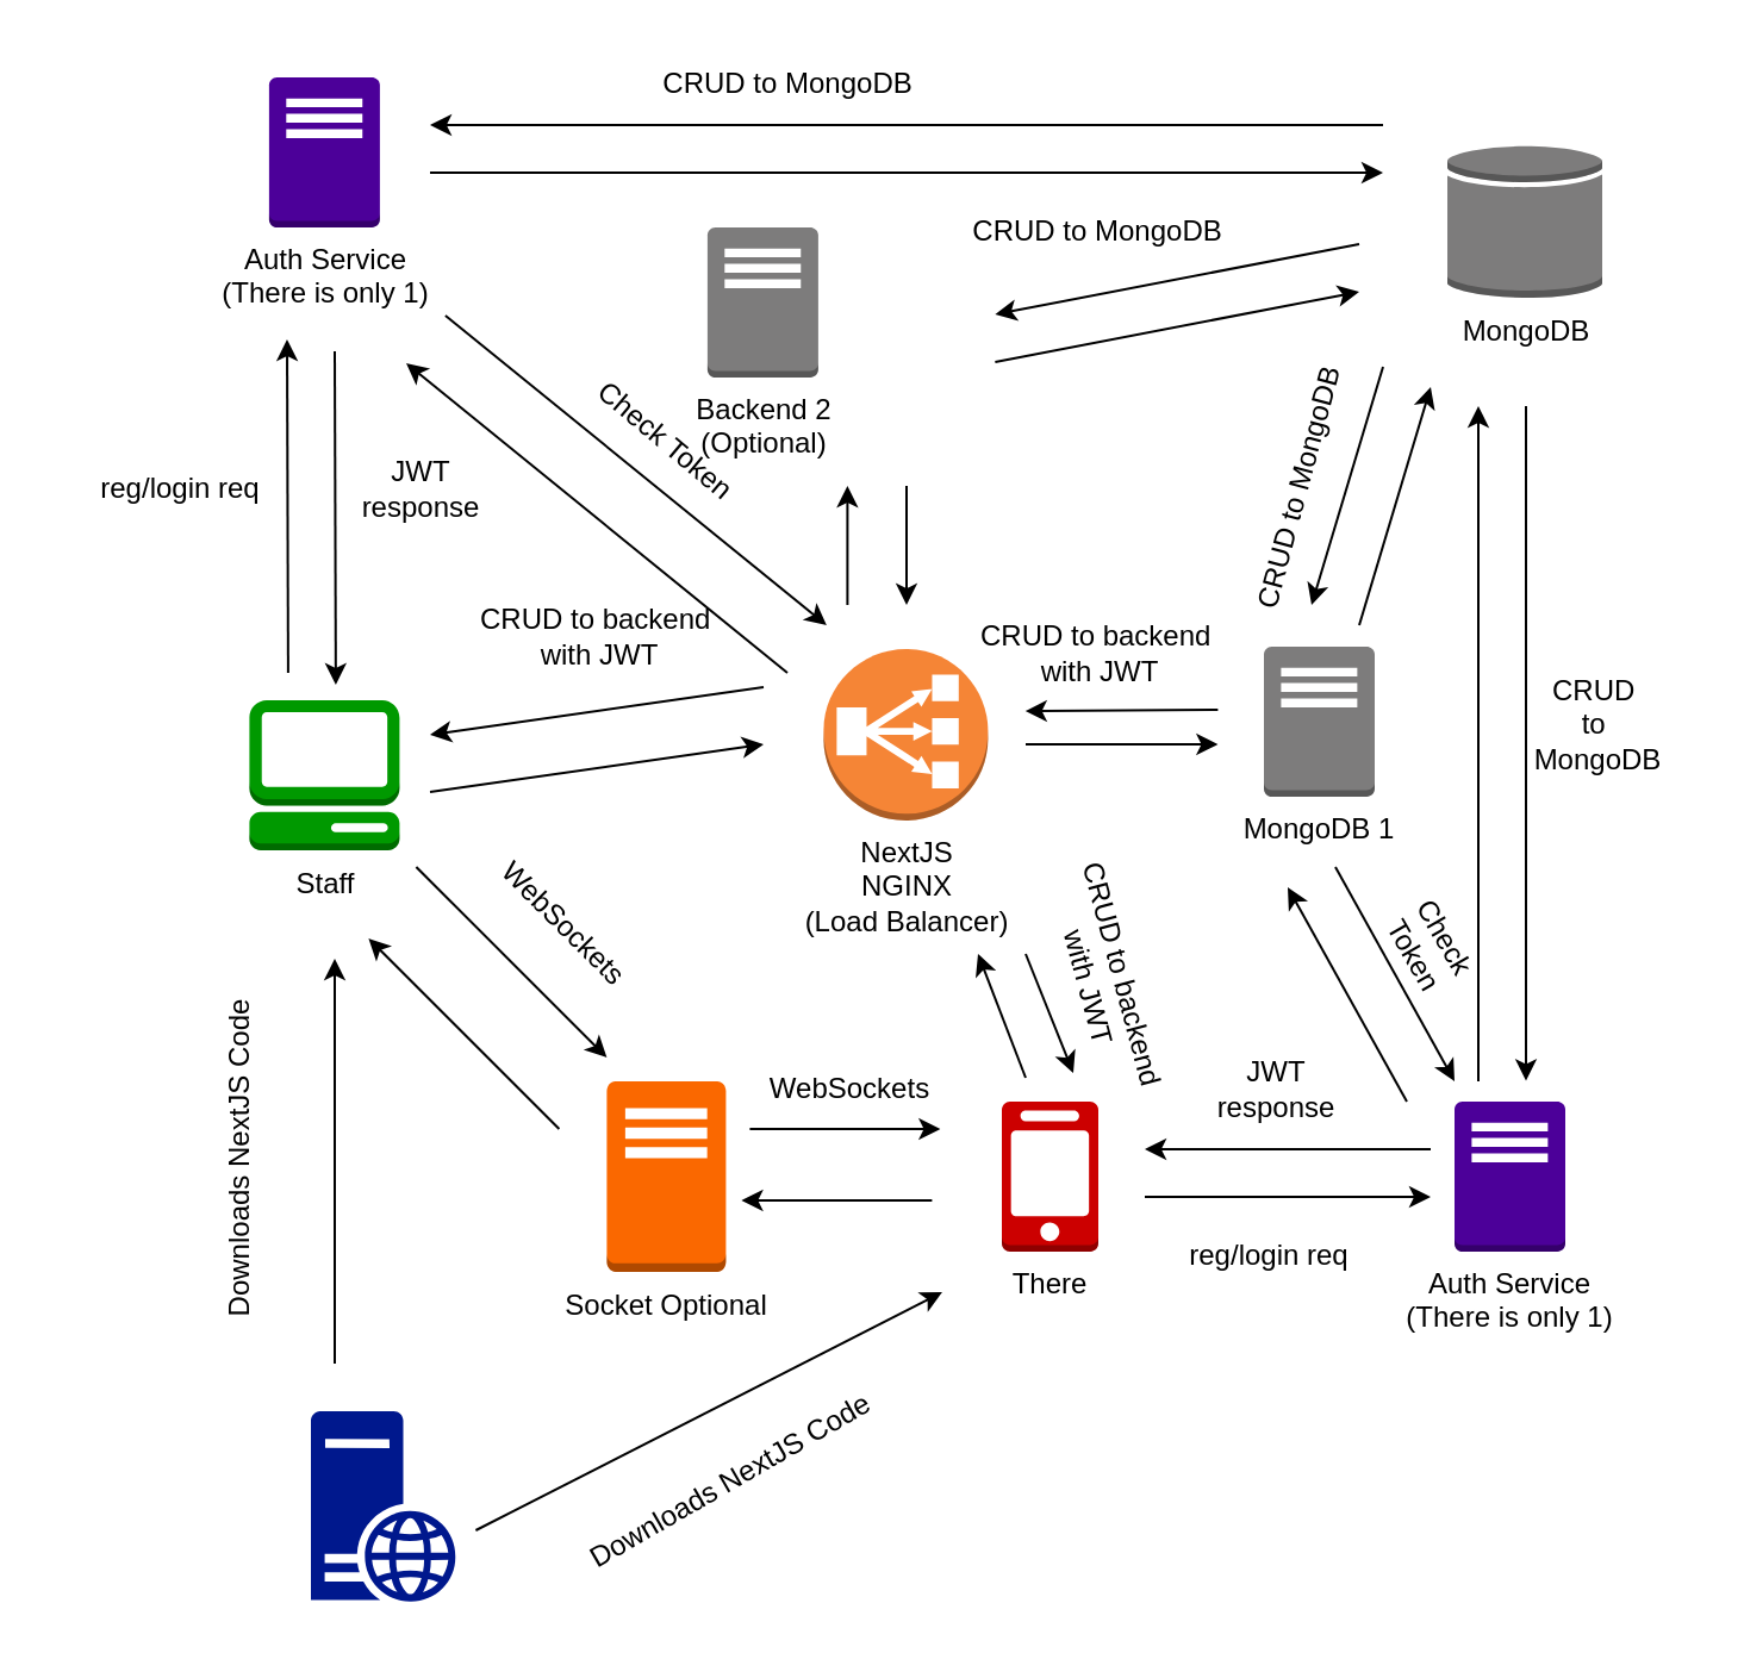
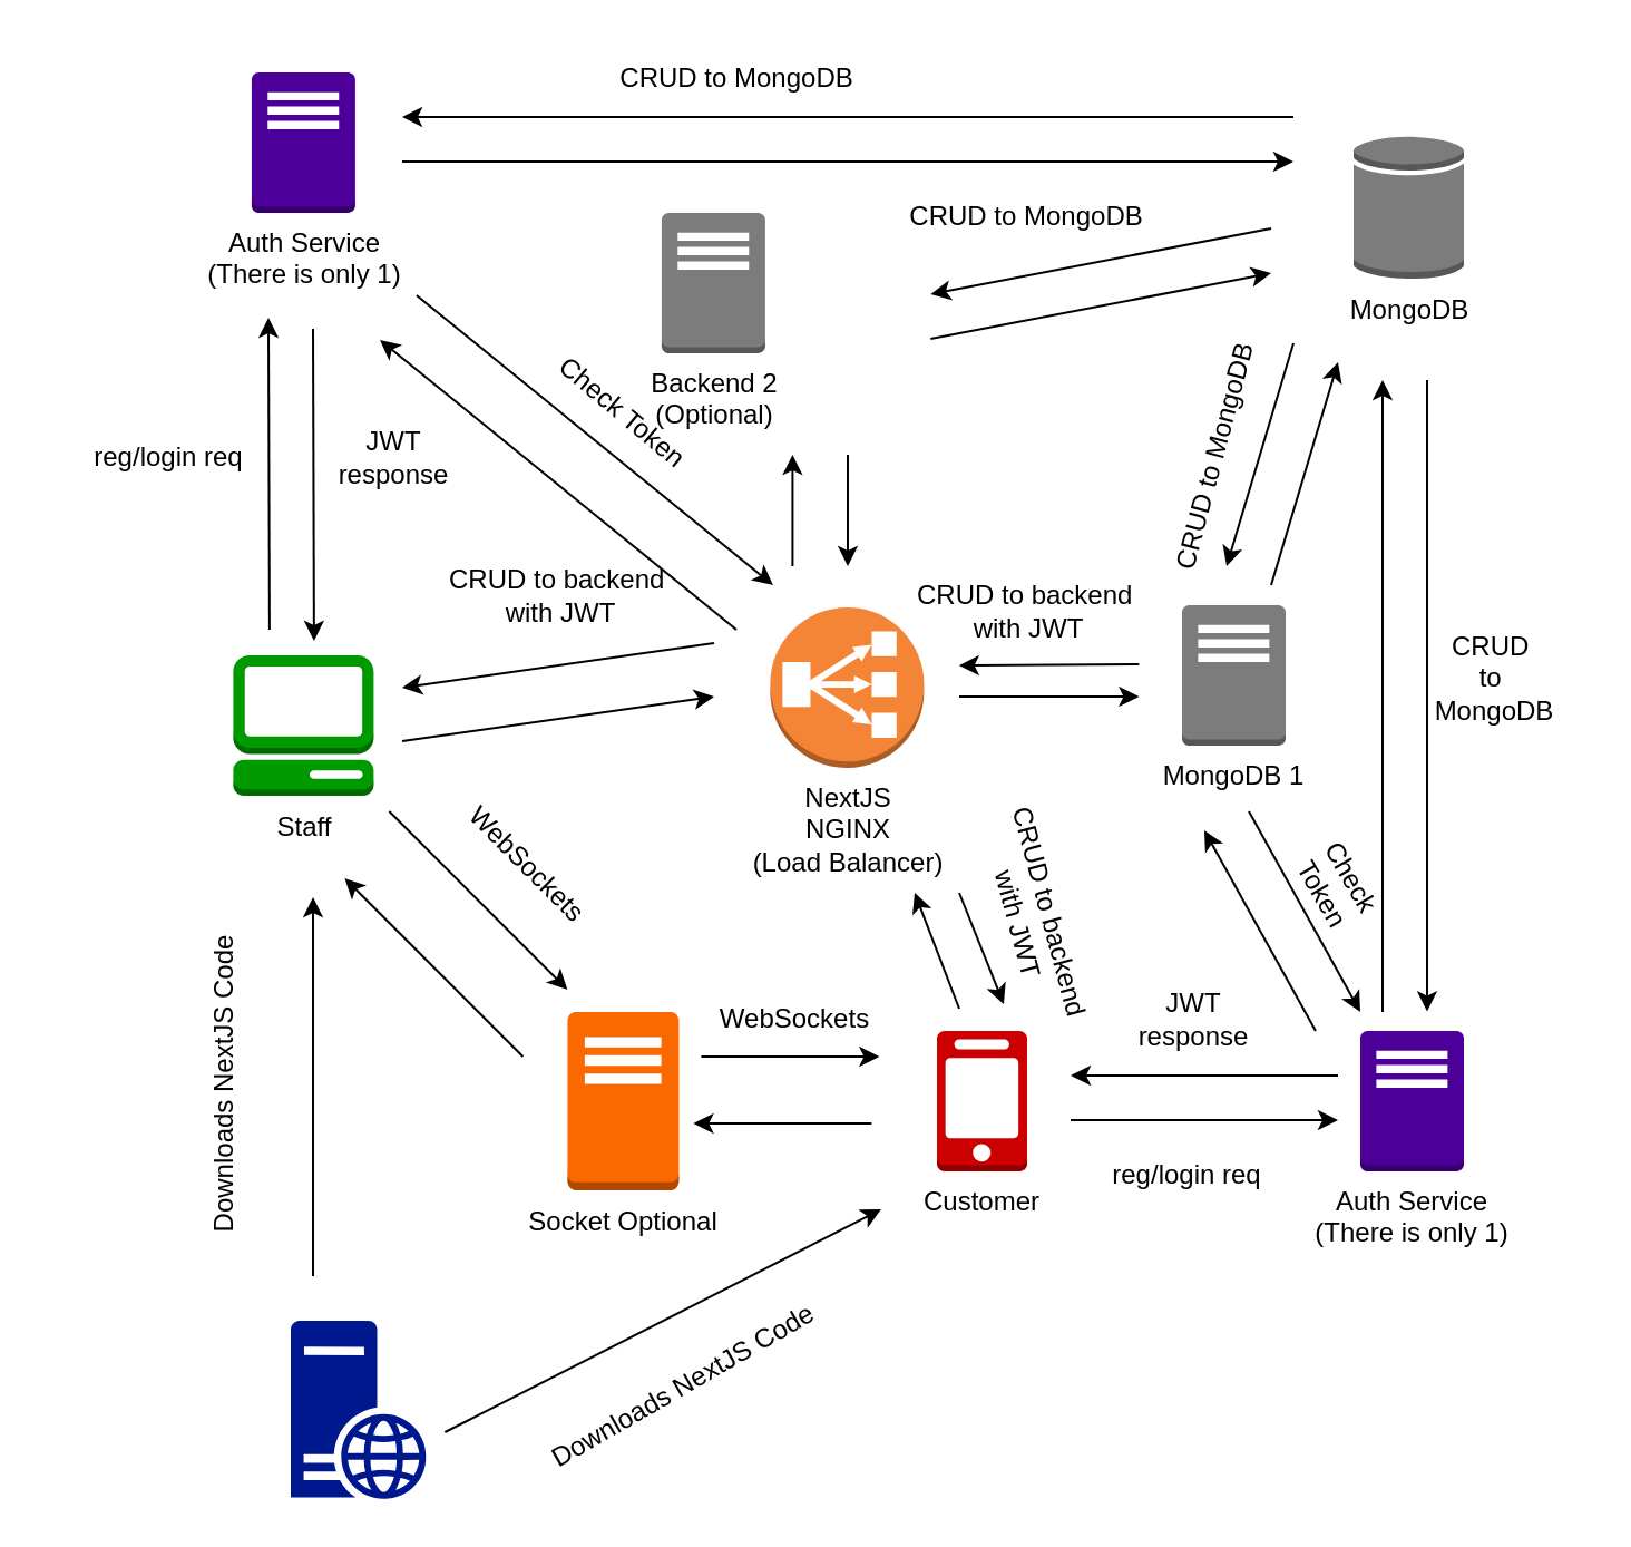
- <mxCell id="3" value="MongoDB" style="outlineConnect=0;dashed=0;verticalLabelPosition=bottom;verticalAlign=top;align=center;html=1;shape=mxgraph.aws3.generic_database;fillColor=#7D7C7C;gradientColor=none;" parent="1" vertex="1"><mxGeometry x="607" y="60" width="65" height="64.5" as="geometry" /></mxCell>
+ <mxCell id="3" value="MongoDB" style="outlineConnect=0;dashed=0;verticalLabelPosition=bottom;verticalAlign=top;align=center;html=1;shape=mxgraph.aws3.generic_database;fillColor=#7D7C7C;gradientColor=none;" parent="1" vertex="1"><mxGeometry x="607" y="60" width="49.5" height="64.5" as="geometry" /></mxCell>
- <mxCell id="57" value="There" style="outlineConnect=0;dashed=0;verticalLabelPosition=bottom;verticalAlign=top;align=center;html=1;shape=mxgraph.aws3.mobile_client;fillColor=#CC0000;gradientColor=none;" parent="1" vertex="1"><mxGeometry x="420" y="462" width="40.5" height="63" as="geometry" /></mxCell>
+ <mxCell id="57" value="Customer" style="outlineConnect=0;dashed=0;verticalLabelPosition=bottom;verticalAlign=top;align=center;html=1;shape=mxgraph.aws3.mobile_client;fillColor=#CC0000;gradientColor=none;" parent="1" vertex="1"><mxGeometry x="420" y="462" width="40.5" height="63" as="geometry" /></mxCell>
